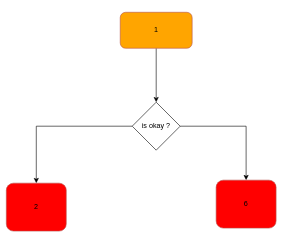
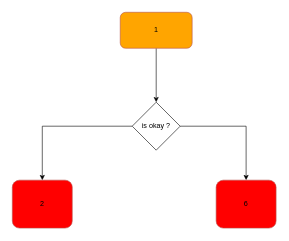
- <mxCell id="4" value="2" style="rounded=1;whiteSpace=wrap;html=1;fillColor=red;strokeColor=#b85450;comic=0;absoluteArcSize=0;glass=0" parent="1" vertex="1"><mxGeometry x="10" y="305" width="100" height="80" as="geometry" /></mxCell>
+ <mxCell id="4" value="2" style="rounded=1;whiteSpace=wrap;html=1;fillColor=red;strokeColor=#b85450;comic=0;absoluteArcSize=0;glass=0" parent="1" vertex="1"><mxGeometry x="20" y="300" width="100" height="80" as="geometry" /></mxCell>
